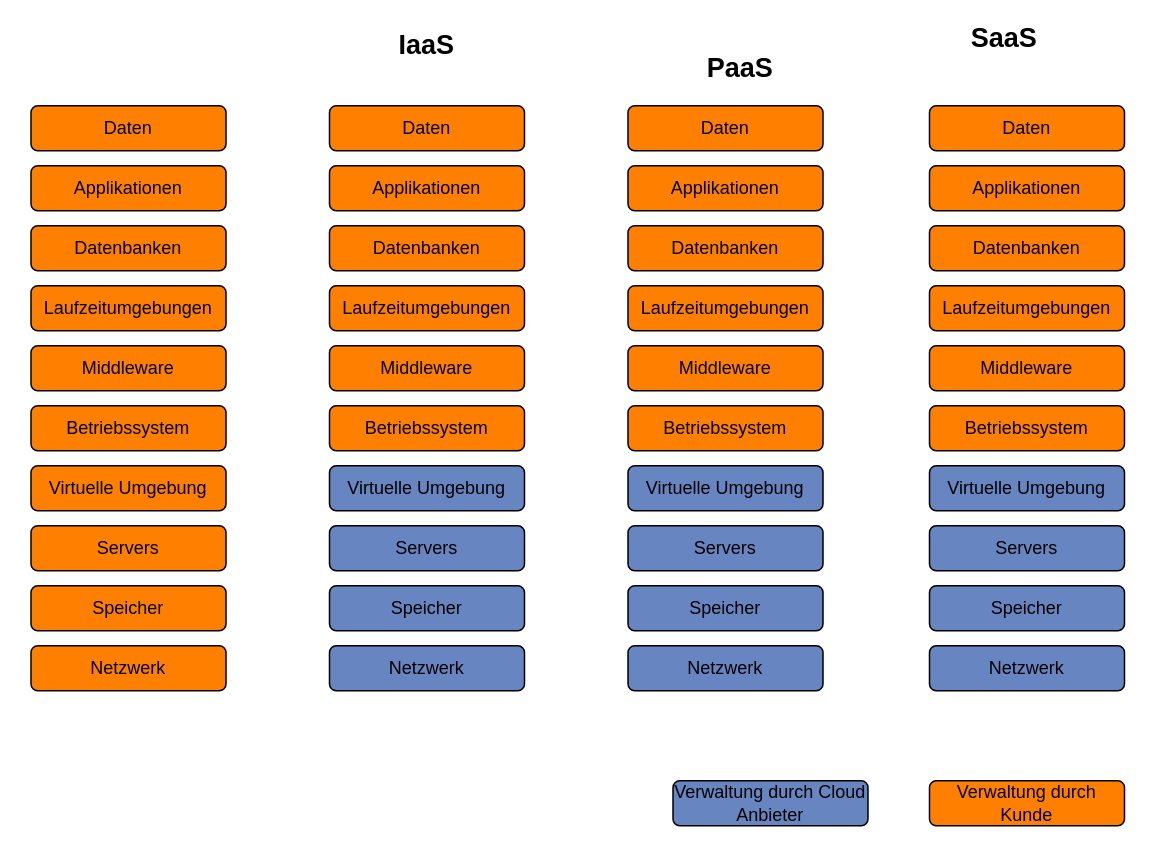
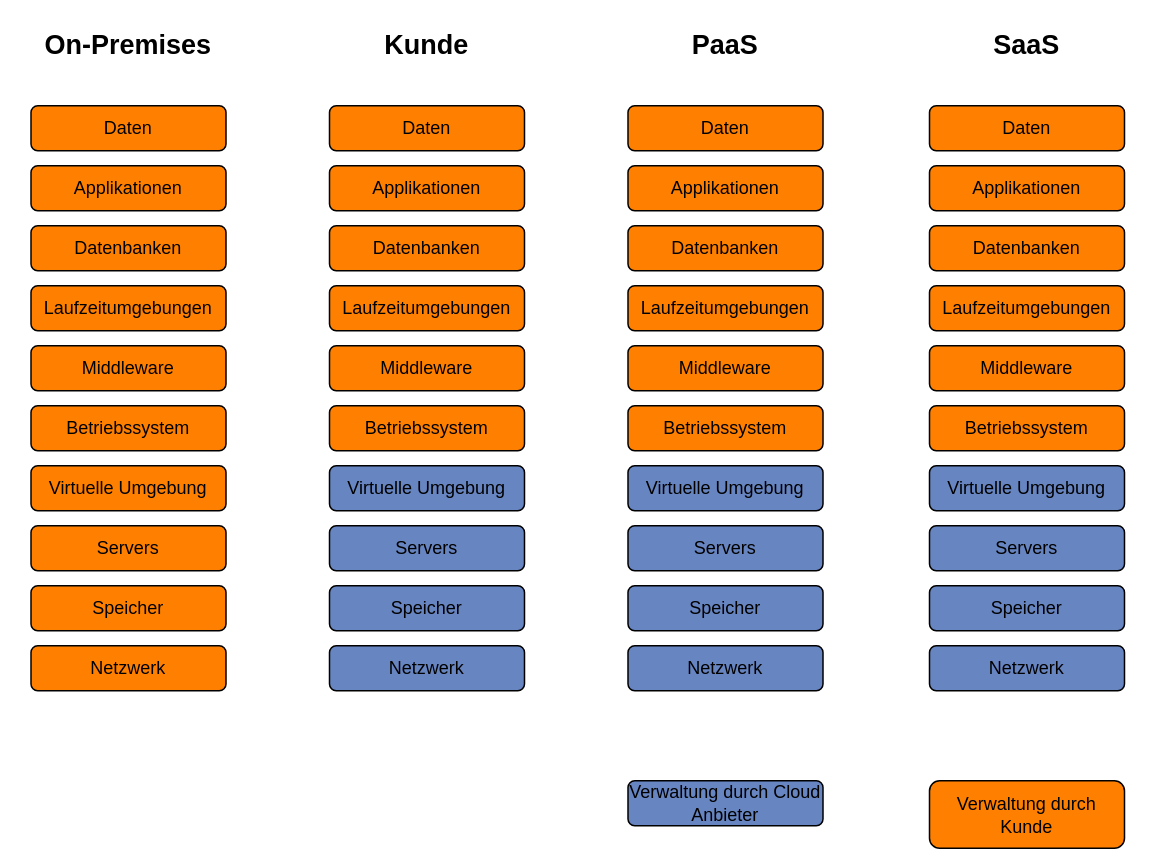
- <mxCell id="45" value="&lt;b&gt;&lt;font style=&quot;font-size: 18px&quot;&gt;SaaS&lt;/font&gt;&lt;/b&gt;" style="text;html=1;strokeColor=none;fillColor=none;align=center;verticalAlign=middle;whiteSpace=wrap;rounded=0;" vertex="1" parent="1"><mxGeometry x="604" y="15" width="130" height="20" as="geometry" /></mxCell>
+ <mxCell id="45" value="&lt;b&gt;&lt;font style=&quot;font-size: 18px&quot;&gt;SaaS&lt;/font&gt;&lt;/b&gt;" style="text;html=1;strokeColor=none;fillColor=none;align=center;verticalAlign=middle;whiteSpace=wrap;rounded=0;" vertex="1" parent="1"><mxGeometry x="619" y="20" width="130" height="20" as="geometry" /></mxCell>
+ <mxCell id="42" value="&lt;b&gt;&lt;font style=&quot;font-size: 18px&quot;&gt;On-Premises&lt;/font&gt;&lt;/b&gt;" style="text;html=1;strokeColor=none;fillColor=none;align=center;verticalAlign=middle;whiteSpace=wrap;rounded=0;" vertex="1" parent="1"><mxGeometry x="20" y="20" width="130" height="20" as="geometry" /></mxCell>
- <mxCell id="43" value="&lt;b&gt;&lt;font style=&quot;font-size: 18px&quot;&gt;IaaS&lt;/font&gt;&lt;/b&gt;" style="text;html=1;strokeColor=none;fillColor=none;align=center;verticalAlign=middle;whiteSpace=wrap;rounded=0;" vertex="1" parent="1"><mxGeometry x="219" y="20" width="130" height="20" as="geometry" /></mxCell>
+ <mxCell id="43" value="&lt;b&gt;&lt;font style=&quot;font-size: 18px&quot;&gt;Kunde&lt;/font&gt;&lt;/b&gt;" style="text;html=1;strokeColor=none;fillColor=none;align=center;verticalAlign=middle;whiteSpace=wrap;rounded=0;" vertex="1" parent="1"><mxGeometry x="219" y="20" width="130" height="20" as="geometry" /></mxCell>
- <mxCell id="44" value="&lt;b&gt;&lt;font style=&quot;font-size: 18px&quot;&gt;PaaS&lt;/font&gt;&lt;/b&gt;" style="text;html=1;strokeColor=none;fillColor=none;align=center;verticalAlign=middle;whiteSpace=wrap;rounded=0;" vertex="1" parent="1"><mxGeometry x="428" y="35" width="130" height="20" as="geometry" /></mxCell>
+ <mxCell id="44" value="&lt;b&gt;&lt;font style=&quot;font-size: 18px&quot;&gt;PaaS&lt;/font&gt;&lt;/b&gt;" style="text;html=1;strokeColor=none;fillColor=none;align=center;verticalAlign=middle;whiteSpace=wrap;rounded=0;" vertex="1" parent="1"><mxGeometry x="418" y="20" width="130" height="20" as="geometry" /></mxCell>
- <mxCell id="46" value="Verwaltung durch Cloud Anbieter" style="rounded=1;whiteSpace=wrap;html=1;fillColor=#6785C1;" vertex="1" parent="1"><mxGeometry x="448" y="520" width="130" height="30" as="geometry" /></mxCell>
+ <mxCell id="46" value="Verwaltung durch Cloud Anbieter" style="rounded=1;whiteSpace=wrap;html=1;fillColor=#6785C1;" vertex="1" parent="1"><mxGeometry x="418" y="520" width="130" height="30" as="geometry" /></mxCell>
- <mxCell id="47" value="Verwaltung durch Kunde" style="rounded=1;whiteSpace=wrap;html=1;fillColor=#FF8000;" vertex="1" parent="1"><mxGeometry x="619" y="520" width="130" height="30" as="geometry" /></mxCell>
+ <mxCell id="47" value="Verwaltung durch Kunde" style="rounded=1;whiteSpace=wrap;html=1;fillColor=#FF8000;" vertex="1" parent="1"><mxGeometry x="619" y="520" width="130" height="45" as="geometry" /></mxCell>
